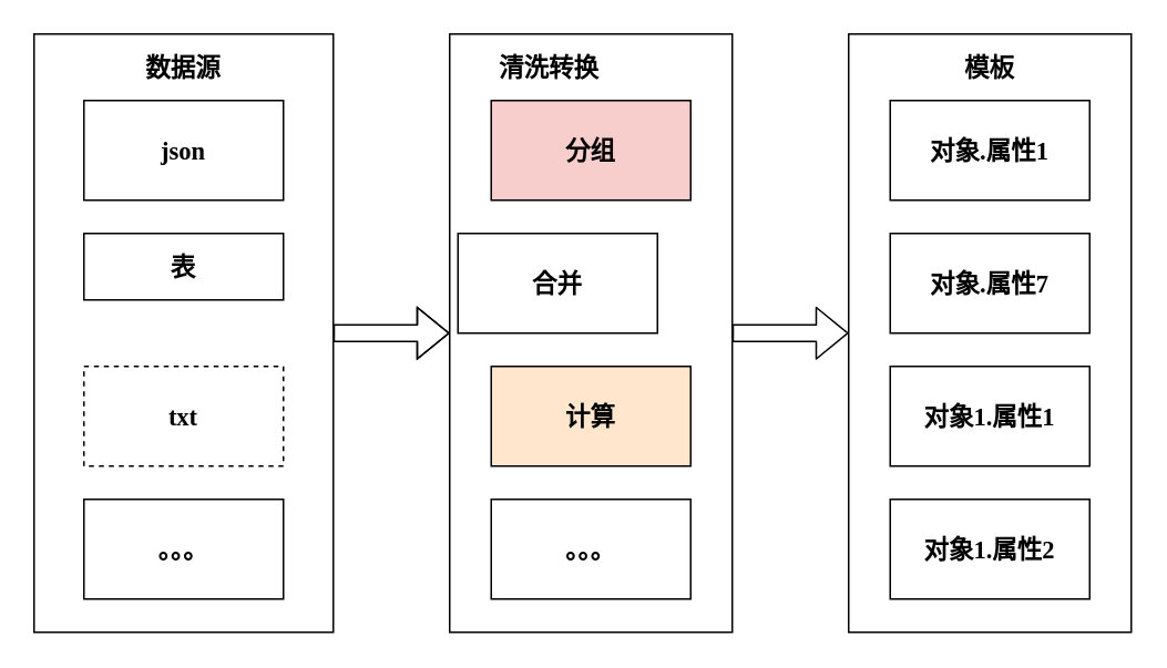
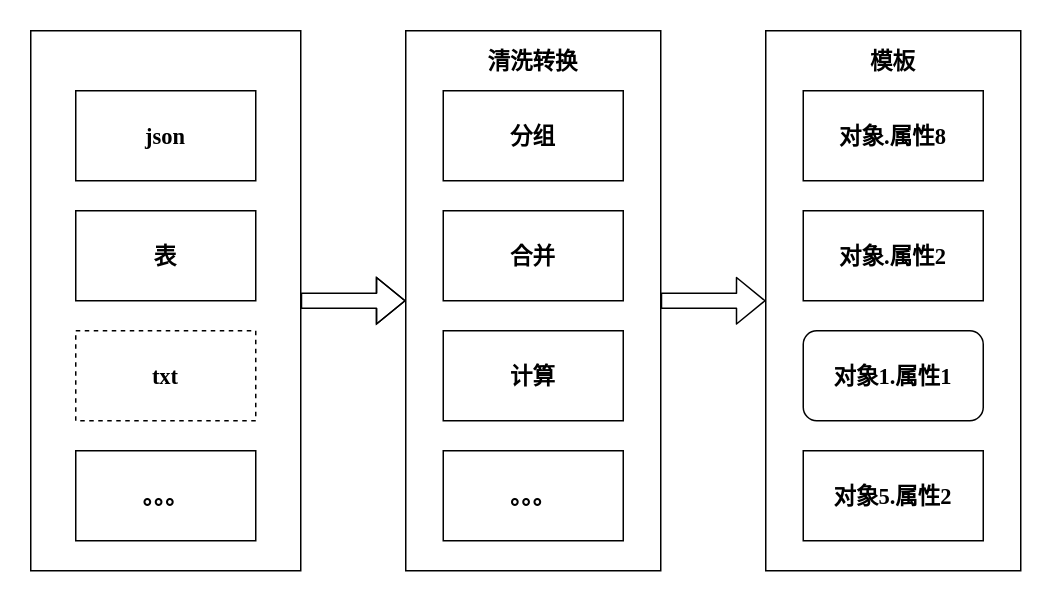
- <mxCell id="13" value="数据源" style="text;html=1;strokeColor=none;fillColor=none;align=center;verticalAlign=middle;whiteSpace=wrap;rounded=0;fontStyle=1;fontSize=15;fontFamily=微软雅黑;" vertex="1" parent="1"><mxGeometry x="80" y="30" width="60" height="20" as="geometry" /></mxCell>
- <mxCell id="14" value="清洗转换" style="text;html=1;strokeColor=none;fillColor=none;align=center;verticalAlign=middle;whiteSpace=wrap;rounded=0;fontStyle=1;fontSize=15;fontFamily=微软雅黑;" vertex="1" parent="1"><mxGeometry x="285" y="30" width="90" height="20" as="geometry" /></mxCell>
+ <mxCell id="14" value="清洗转换" style="text;html=1;strokeColor=none;fillColor=none;align=center;verticalAlign=middle;whiteSpace=wrap;rounded=0;fontStyle=1;fontSize=15;fontFamily=微软雅黑;" vertex="1" parent="1"><mxGeometry x="310" y="30" width="90" height="20" as="geometry" /></mxCell>
- <mxCell id="16" value="分组" style="rounded=0;whiteSpace=wrap;html=1;fontSize=15;fontFamily=微软雅黑;fontStyle=1;fillColor=#f8cecc;" vertex="1" parent="1"><mxGeometry x="295" y="60" width="120" height="60" as="geometry" /></mxCell>
+ <mxCell id="16" value="分组" style="rounded=0;whiteSpace=wrap;html=1;fontSize=15;fontFamily=微软雅黑;fontStyle=1" vertex="1" parent="1"><mxGeometry x="295" y="60" width="120" height="60" as="geometry" /></mxCell>
- <mxCell id="9" value="对象.属性1" style="rounded=0;whiteSpace=wrap;html=1;fontFamily=微软雅黑;fontStyle=1;fontSize=15;" vertex="1" parent="1"><mxGeometry x="535" y="60" width="120" height="60" as="geometry" /></mxCell>
+ <mxCell id="9" value="对象.属性8" style="rounded=0;whiteSpace=wrap;html=1;fontFamily=微软雅黑;fontStyle=1;fontSize=15;" vertex="1" parent="1"><mxGeometry x="535" y="60" width="120" height="60" as="geometry" /></mxCell>
- <mxCell id="4" value="表" style="rounded=0;whiteSpace=wrap;html=1;fontFamily=微软雅黑;fontStyle=1;fontSize=15;" vertex="1" parent="1"><mxGeometry x="50" y="140" width="120" height="40" as="geometry" /></mxCell>
+ <mxCell id="4" value="表" style="rounded=0;whiteSpace=wrap;html=1;fontFamily=微软雅黑;fontStyle=1;fontSize=15;" vertex="1" parent="1"><mxGeometry x="50" y="140" width="120" height="60" as="geometry" /></mxCell>
- <mxCell id="17" value="合并" style="rounded=0;whiteSpace=wrap;html=1;fontSize=15;fontFamily=微软雅黑;fontStyle=1" vertex="1" parent="1"><mxGeometry x="275" y="140" width="120" height="60" as="geometry" /></mxCell>
+ <mxCell id="17" value="合并" style="rounded=0;whiteSpace=wrap;html=1;fontSize=15;fontFamily=微软雅黑;fontStyle=1" vertex="1" parent="1"><mxGeometry x="295" y="140" width="120" height="60" as="geometry" /></mxCell>
- <mxCell id="10" value="&lt;span style=&quot;font-size: 15px;&quot;&gt;对象.属性7&lt;/span&gt;" style="rounded=0;whiteSpace=wrap;html=1;fontFamily=微软雅黑;fontStyle=1;fontSize=15;" vertex="1" parent="1"><mxGeometry x="535" y="140" width="120" height="60" as="geometry" /></mxCell>
+ <mxCell id="10" value="&lt;span style=&quot;font-size: 15px;&quot;&gt;对象.属性2&lt;/span&gt;" style="rounded=0;whiteSpace=wrap;html=1;fontFamily=微软雅黑;fontStyle=1;fontSize=15;" vertex="1" parent="1"><mxGeometry x="535" y="140" width="120" height="60" as="geometry" /></mxCell>
- <mxCell id="18" value="计算" style="rounded=0;whiteSpace=wrap;html=1;fontSize=15;fontFamily=微软雅黑;fontStyle=1;fillColor=#ffe6cc;" vertex="1" parent="1"><mxGeometry x="295" y="220" width="120" height="60" as="geometry" /></mxCell>
+ <mxCell id="18" value="计算" style="rounded=0;whiteSpace=wrap;html=1;fontSize=15;fontFamily=微软雅黑;fontStyle=1" vertex="1" parent="1"><mxGeometry x="295" y="220" width="120" height="60" as="geometry" /></mxCell>
- <mxCell id="11" value="&lt;span style=&quot;font-size: 15px;&quot;&gt;对象1.属性1&lt;/span&gt;" style="rounded=0;whiteSpace=wrap;html=1;fontFamily=微软雅黑;fontStyle=1;fontSize=15;" vertex="1" parent="1"><mxGeometry x="535" y="220" width="120" height="60" as="geometry" /></mxCell>
+ <mxCell id="11" value="&lt;span style=&quot;font-size: 15px;&quot;&gt;对象1.属性1&lt;/span&gt;" style="whiteSpace=wrap;html=1;fontFamily=微软雅黑;fontStyle=1;fontSize=15;rounded=1;" vertex="1" parent="1"><mxGeometry x="535" y="220" width="120" height="60" as="geometry" /></mxCell>
- <mxCell id="12" value="&lt;span style=&quot;font-size: 15px;&quot;&gt;对象1.属性2&lt;/span&gt;" style="rounded=0;whiteSpace=wrap;html=1;fontFamily=微软雅黑;fontStyle=1;fontSize=15;" vertex="1" parent="1"><mxGeometry x="535" y="300" width="120" height="60" as="geometry" /></mxCell>
+ <mxCell id="12" value="&lt;span style=&quot;font-size: 15px;&quot;&gt;对象5.属性2&lt;/span&gt;" style="rounded=0;whiteSpace=wrap;html=1;fontFamily=微软雅黑;fontStyle=1;fontSize=15;" vertex="1" parent="1"><mxGeometry x="535" y="300" width="120" height="60" as="geometry" /></mxCell>
